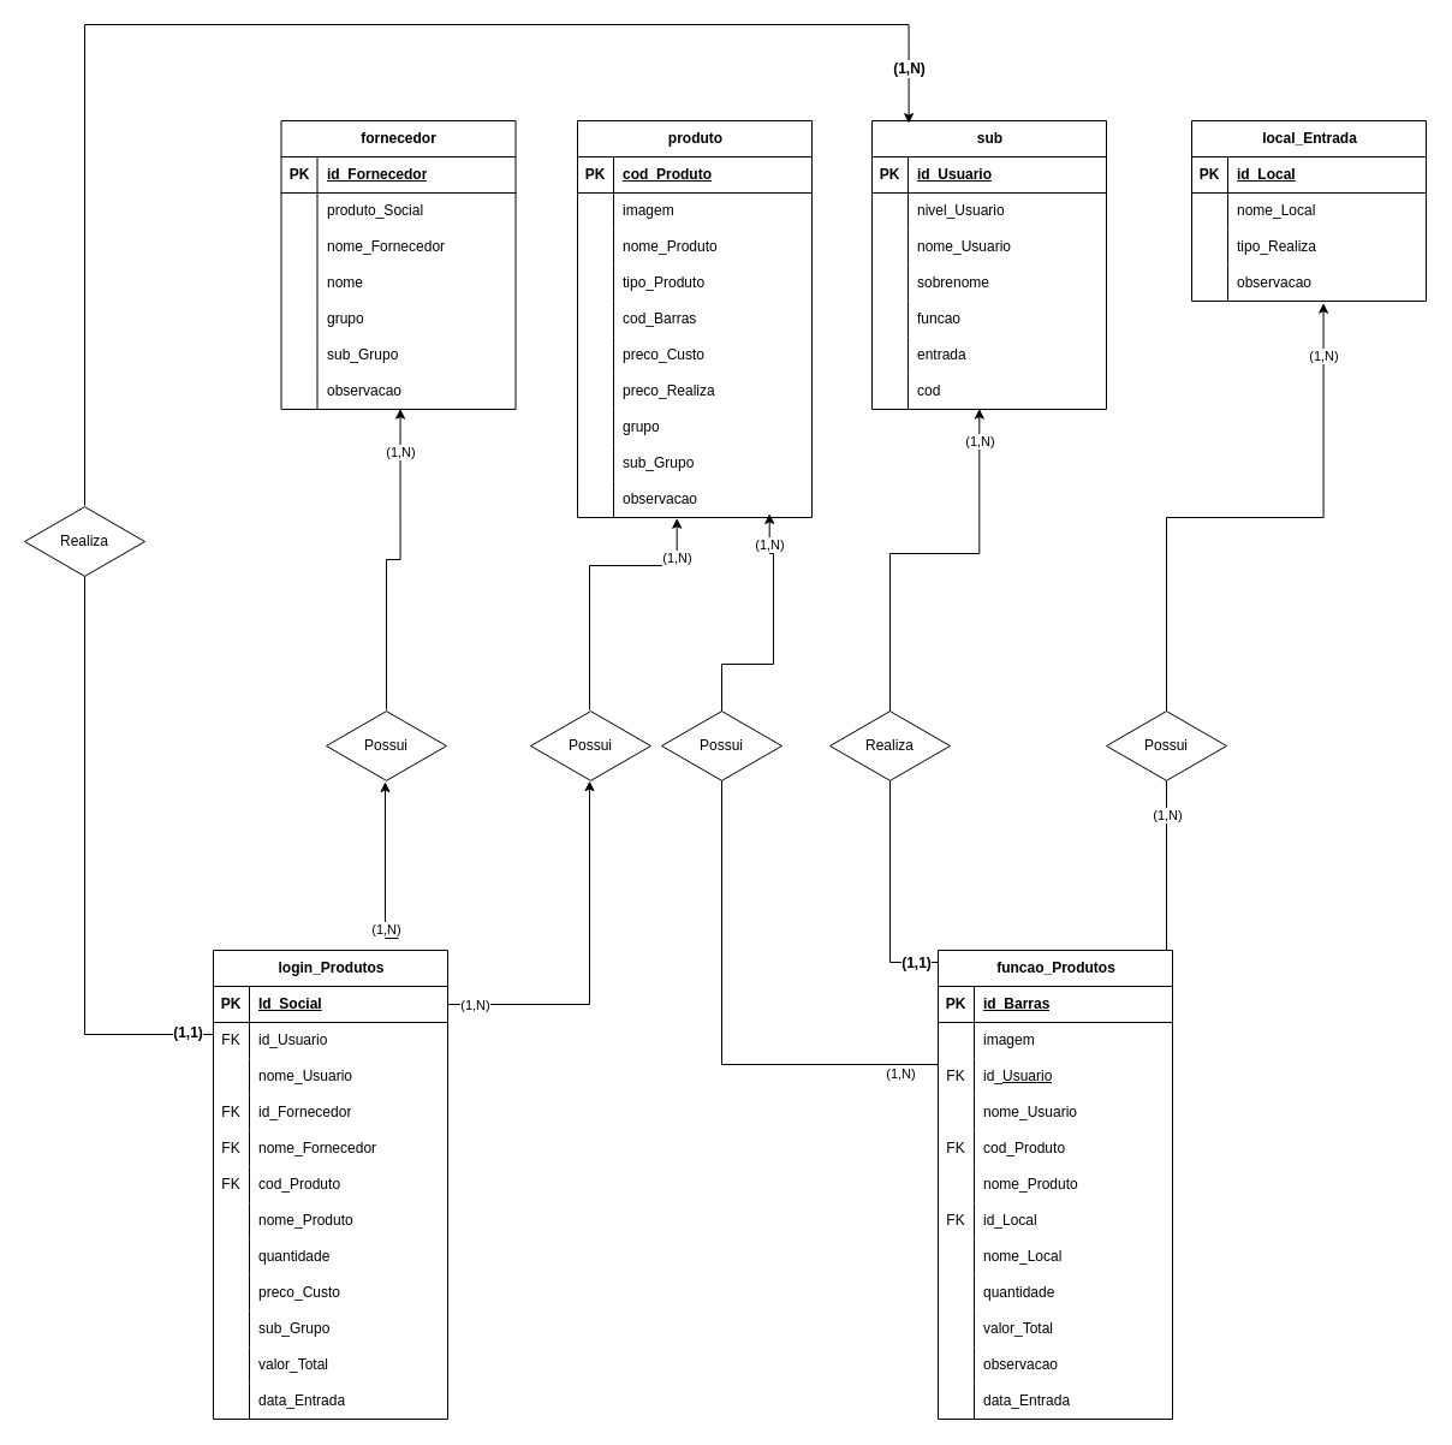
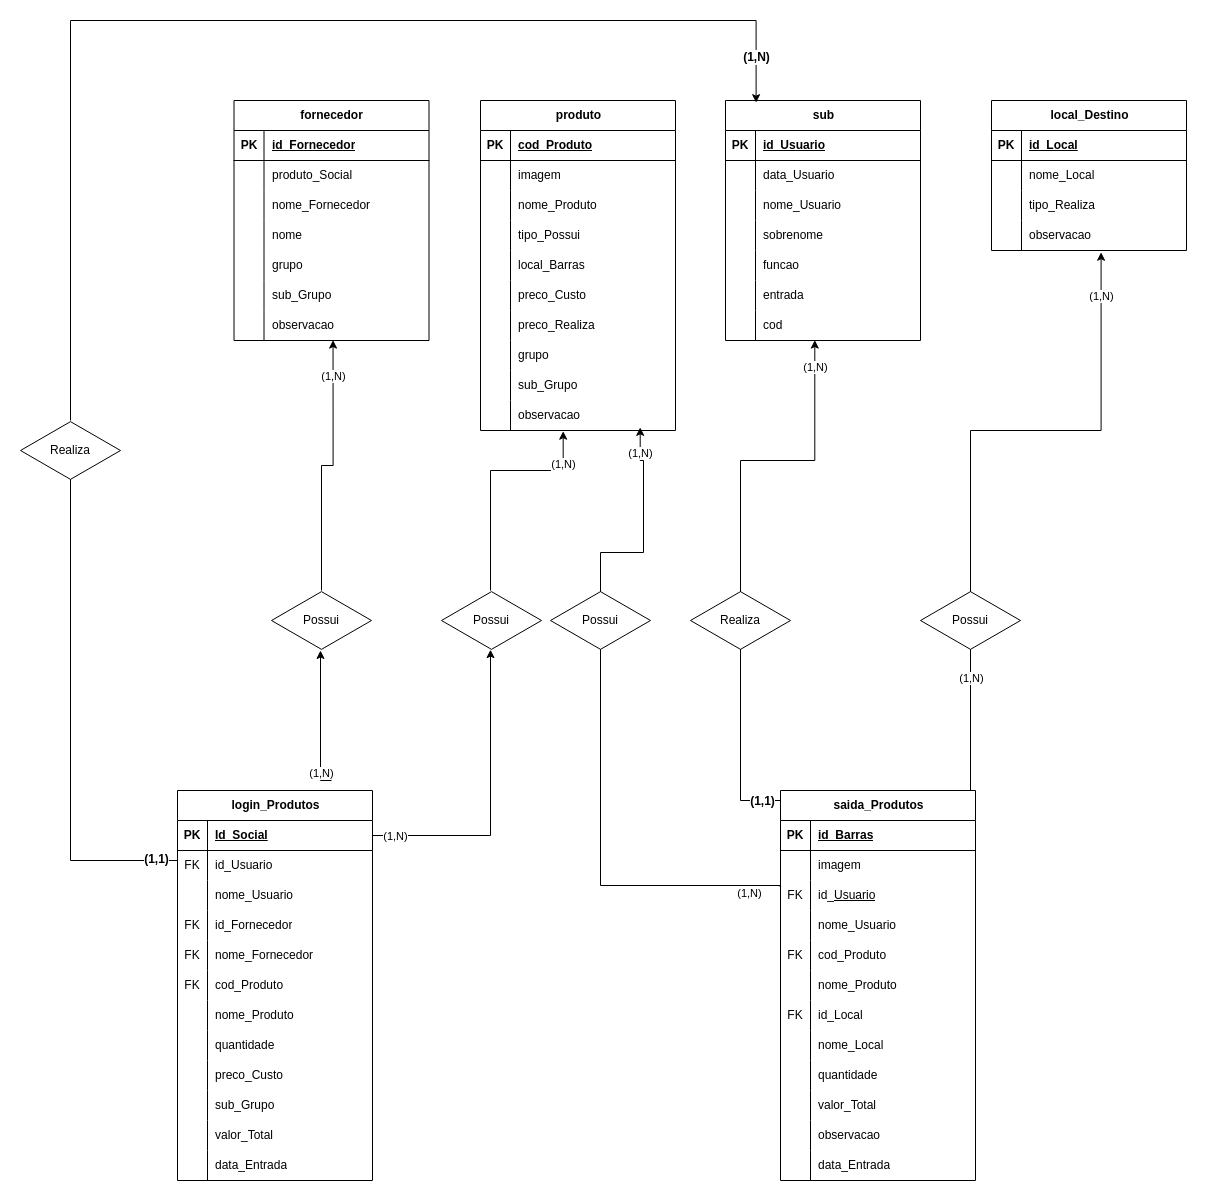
- <mxCell id="101" value="local_Entrada" style="shape=table;startSize=30;container=1;collapsible=1;childLayout=tableLayout;fixedRows=1;rowLines=0;fontStyle=1;align=center;resizeLast=1;html=1;rounded=0;shadow=0;comic=0;enumerate=0;moveCells=1;treeMoving=0;treeFolding=0;resizeHeight=0;resizeWidth=0;fixedWidth=0;autosize=0;movableLabel=0;top=1;bottom=1;right=1;swimlaneHead=1;swimlaneBody=1;horizontal=1;absoluteArcSize=0;columnLines=1;resizeLastRow=0;" vertex="1" parent="1"><mxGeometry x="991" y="100" width="195" height="150" as="geometry"><mxRectangle x="35" y="-110" width="100" height="30" as="alternateBounds" /></mxGeometry></mxCell>
+ <mxCell id="101" value="local_Destino" style="shape=table;startSize=30;container=1;collapsible=1;childLayout=tableLayout;fixedRows=1;rowLines=0;fontStyle=1;align=center;resizeLast=1;html=1;rounded=0;shadow=0;comic=0;enumerate=0;moveCells=1;treeMoving=0;treeFolding=0;resizeHeight=0;resizeWidth=0;fixedWidth=0;autosize=0;movableLabel=0;top=1;bottom=1;right=1;swimlaneHead=1;swimlaneBody=1;horizontal=1;absoluteArcSize=0;columnLines=1;resizeLastRow=0;" vertex="1" parent="1"><mxGeometry x="991" y="100" width="195" height="150" as="geometry"><mxRectangle x="35" y="-110" width="100" height="30" as="alternateBounds" /></mxGeometry></mxCell>
- <mxCell id="85" value="nivel_Usuario" style="shape=partialRectangle;connectable=0;fillColor=none;top=0;left=0;bottom=0;right=0;align=left;spacingLeft=6;overflow=hidden;whiteSpace=wrap;html=1;" vertex="1" parent="83"><mxGeometry x="30" width="165" height="30" as="geometry"><mxRectangle width="165" height="30" as="alternateBounds" /></mxGeometry></mxCell>
+ <mxCell id="85" value="data_Usuario" style="shape=partialRectangle;connectable=0;fillColor=none;top=0;left=0;bottom=0;right=0;align=left;spacingLeft=6;overflow=hidden;whiteSpace=wrap;html=1;" vertex="1" parent="83"><mxGeometry x="30" width="165" height="30" as="geometry"><mxRectangle width="165" height="30" as="alternateBounds" /></mxGeometry></mxCell>
- <mxCell id="60" value="tipo_Produto" style="shape=partialRectangle;connectable=0;fillColor=none;top=0;left=0;bottom=0;right=0;align=left;spacingLeft=6;overflow=hidden;whiteSpace=wrap;html=1;" vertex="1" parent="58"><mxGeometry x="30" width="165" height="30" as="geometry"><mxRectangle width="165" height="30" as="alternateBounds" /></mxGeometry></mxCell>
+ <mxCell id="60" value="tipo_Possui" style="shape=partialRectangle;connectable=0;fillColor=none;top=0;left=0;bottom=0;right=0;align=left;spacingLeft=6;overflow=hidden;whiteSpace=wrap;html=1;" vertex="1" parent="58"><mxGeometry x="30" width="165" height="30" as="geometry"><mxRectangle width="165" height="30" as="alternateBounds" /></mxGeometry></mxCell>
- <mxCell id="63" value="cod_Barras" style="shape=partialRectangle;connectable=0;fillColor=none;top=0;left=0;bottom=0;right=0;align=left;spacingLeft=6;overflow=hidden;whiteSpace=wrap;html=1;" vertex="1" parent="61"><mxGeometry x="30" width="165" height="30" as="geometry"><mxRectangle width="165" height="30" as="alternateBounds" /></mxGeometry></mxCell>
+ <mxCell id="63" value="local_Barras" style="shape=partialRectangle;connectable=0;fillColor=none;top=0;left=0;bottom=0;right=0;align=left;spacingLeft=6;overflow=hidden;whiteSpace=wrap;html=1;" vertex="1" parent="61"><mxGeometry x="30" width="165" height="30" as="geometry"><mxRectangle width="165" height="30" as="alternateBounds" /></mxGeometry></mxCell>
- <mxCell id="156" value="&lt;div&gt;funcao_Produtos&lt;/div&gt;" style="shape=table;startSize=30;container=1;collapsible=1;childLayout=tableLayout;fixedRows=1;rowLines=0;fontStyle=1;align=center;resizeLast=1;html=1;rounded=0;shadow=0;comic=0;enumerate=0;moveCells=1;treeMoving=0;treeFolding=0;resizeHeight=0;resizeWidth=0;fixedWidth=0;autosize=0;movableLabel=0;top=1;bottom=1;right=1;swimlaneHead=1;swimlaneBody=1;horizontal=1;absoluteArcSize=0;columnLines=1;resizeLastRow=0;" vertex="1" parent="1"><mxGeometry x="780" y="790" width="195" height="390" as="geometry"><mxRectangle x="35" y="-110" width="100" height="30" as="alternateBounds" /></mxGeometry></mxCell>
+ <mxCell id="156" value="&lt;div&gt;saida_Produtos&lt;/div&gt;" style="shape=table;startSize=30;container=1;collapsible=1;childLayout=tableLayout;fixedRows=1;rowLines=0;fontStyle=1;align=center;resizeLast=1;html=1;rounded=0;shadow=0;comic=0;enumerate=0;moveCells=1;treeMoving=0;treeFolding=0;resizeHeight=0;resizeWidth=0;fixedWidth=0;autosize=0;movableLabel=0;top=1;bottom=1;right=1;swimlaneHead=1;swimlaneBody=1;horizontal=1;absoluteArcSize=0;columnLines=1;resizeLastRow=0;" vertex="1" parent="1"><mxGeometry x="780" y="790" width="195" height="390" as="geometry"><mxRectangle x="35" y="-110" width="100" height="30" as="alternateBounds" /></mxGeometry></mxCell>
